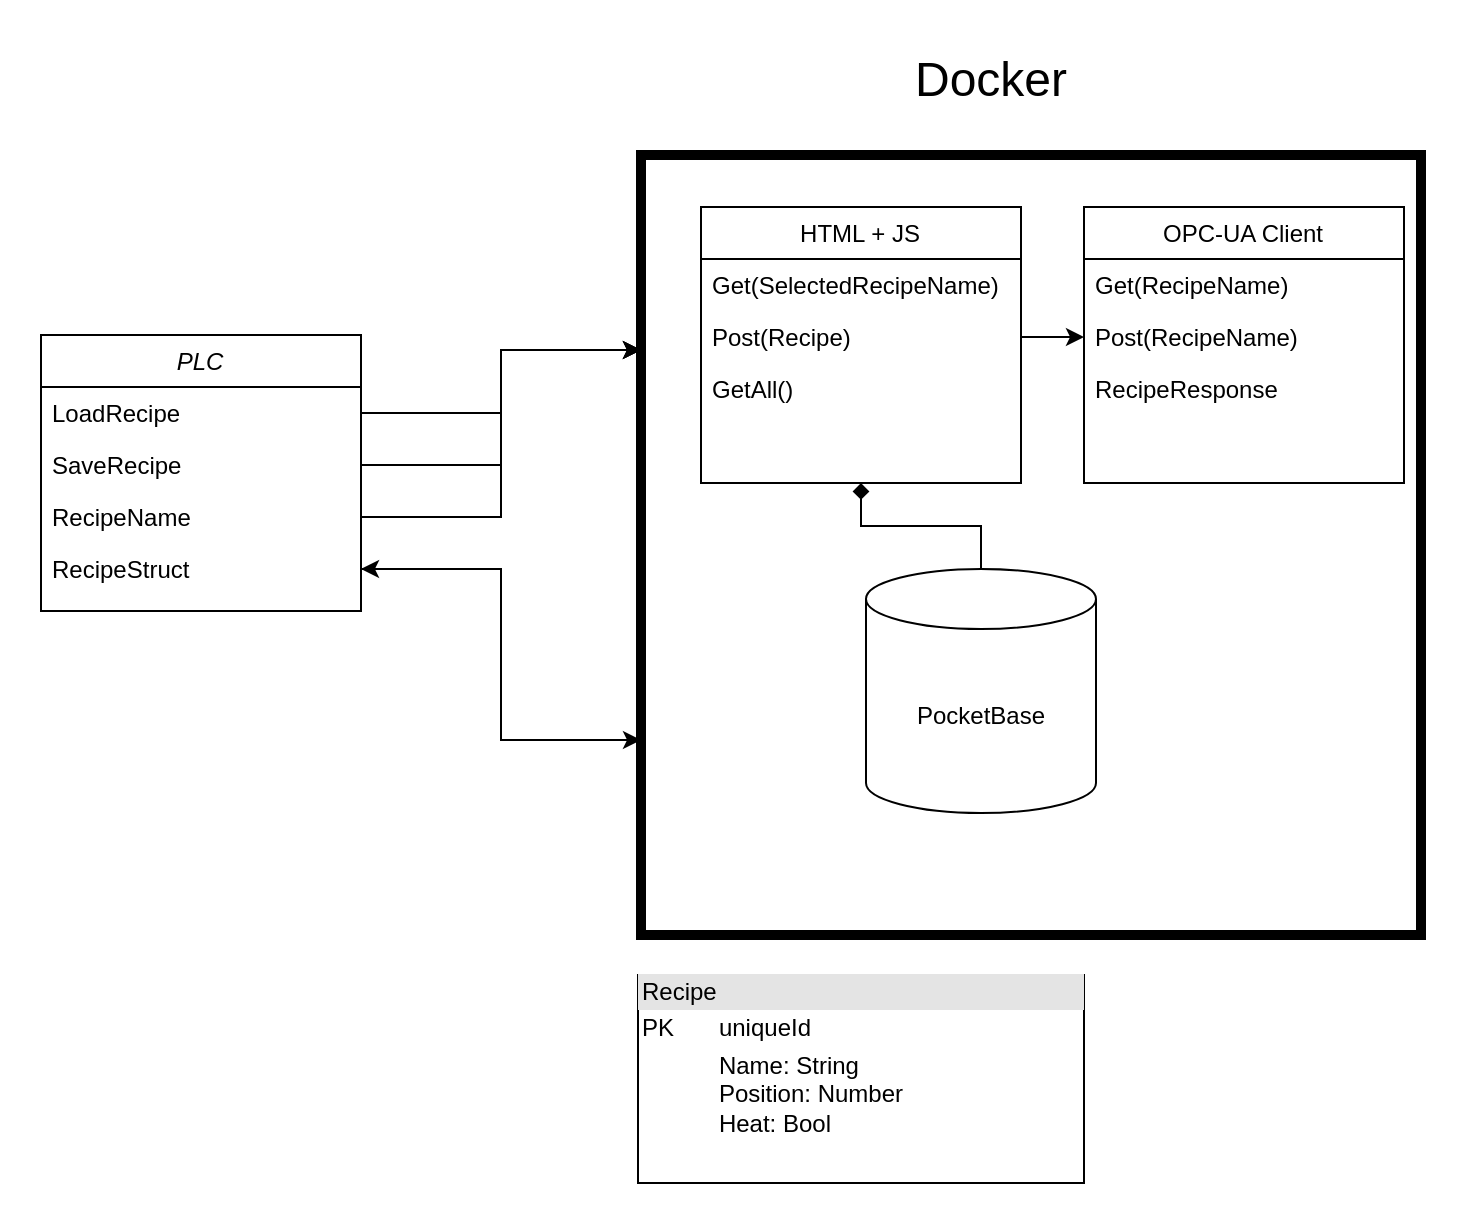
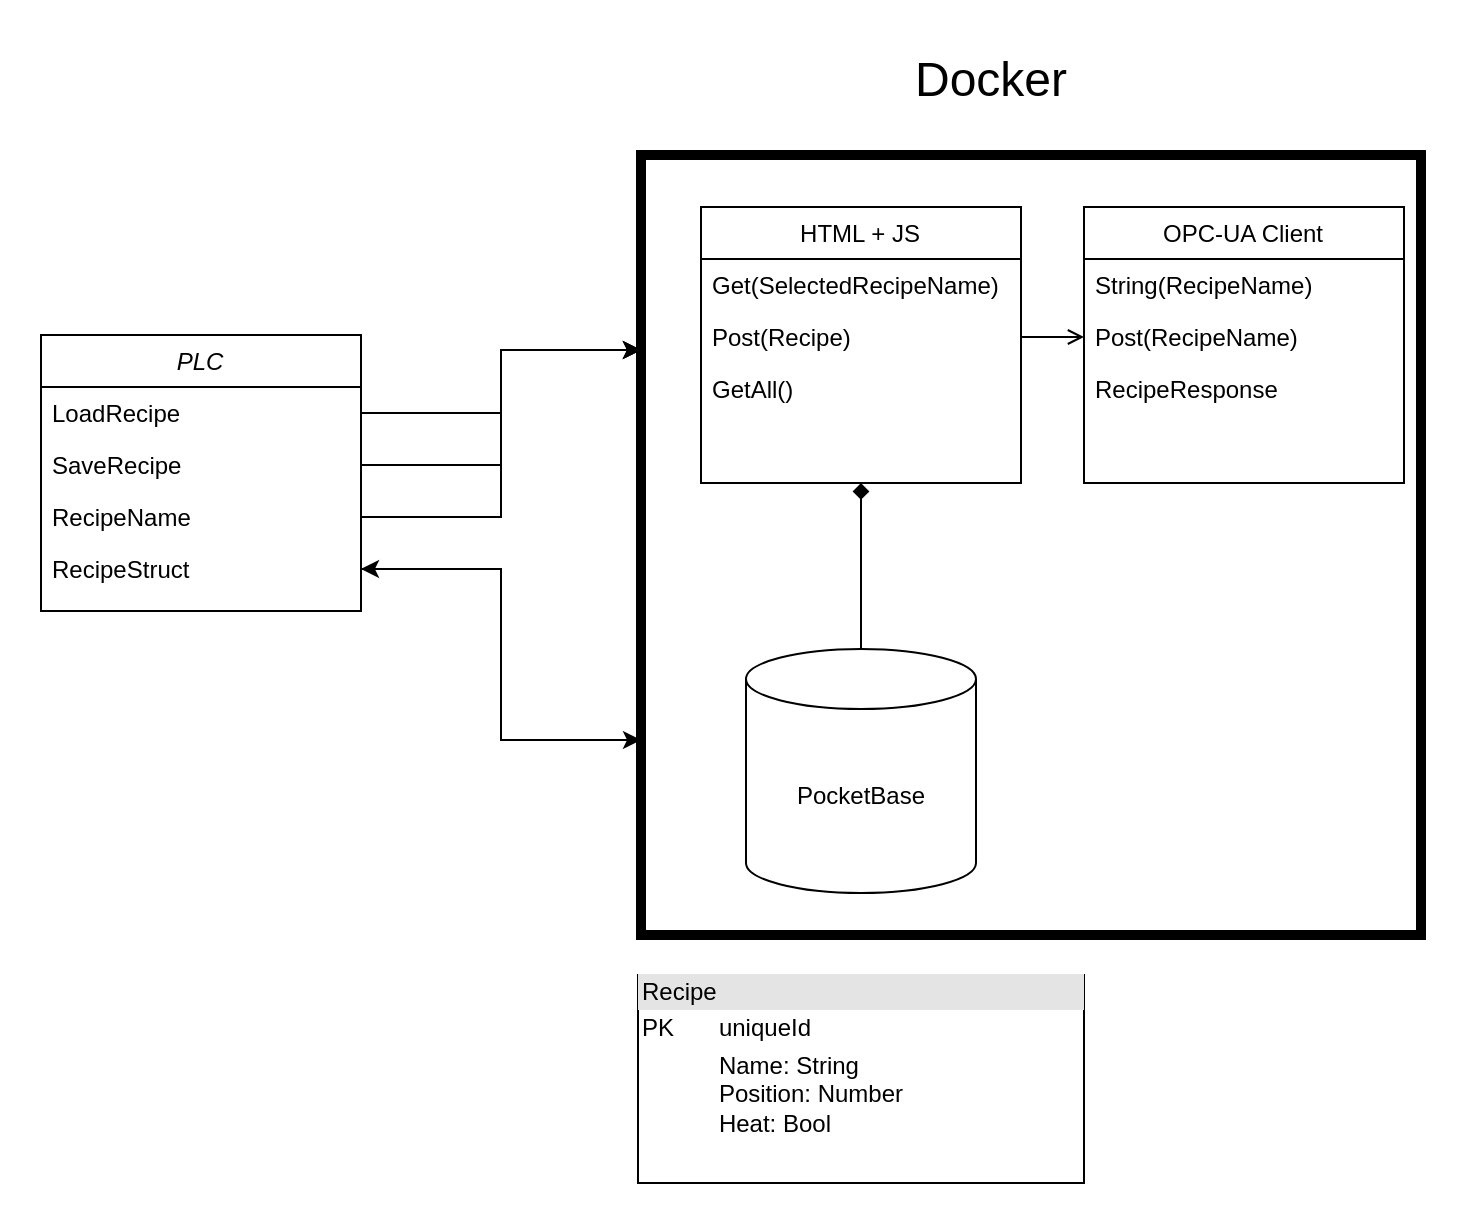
- <mxCell id="10" value="Get(RecipeName)" style="text;align=left;verticalAlign=top;spacingLeft=4;spacingRight=4;overflow=hidden;rotatable=0;points=[[0,0.5],[1,0.5]];portConstraint=eastwest;rounded=0;shadow=0;html=0;" parent="9" vertex="1"><mxGeometry y="26" width="160" height="26" as="geometry" /></mxCell>
+ <mxCell id="10" value="String(RecipeName)" style="text;align=left;verticalAlign=top;spacingLeft=4;spacingRight=4;overflow=hidden;rotatable=0;points=[[0,0.5],[1,0.5]];portConstraint=eastwest;rounded=0;shadow=0;html=0;" parent="9" vertex="1"><mxGeometry y="26" width="160" height="26" as="geometry" /></mxCell>
- <mxCell id="25" style="edgeStyle=orthogonalEdgeStyle;rounded=0;orthogonalLoop=1;jettySize=auto;html=1;entryX=0;entryY=0.5;entryDx=0;entryDy=0;" edge="1" parent="1" source="22" target="11"><mxGeometry relative="1" as="geometry" /></mxCell>
+ <mxCell id="25" style="edgeStyle=orthogonalEdgeStyle;rounded=0;orthogonalLoop=1;jettySize=auto;html=1;entryX=0;entryY=0.5;entryDx=0;entryDy=0;endArrow=open;" edge="1" parent="1" source="22" target="11"><mxGeometry relative="1" as="geometry" /></mxCell>
- <mxCell id="14" value="PocketBase" style="shape=cylinder3;whiteSpace=wrap;html=1;boundedLbl=1;backgroundOutline=1;size=15;" parent="1" vertex="1"><mxGeometry x="432.5" y="284" width="115" height="122" as="geometry" /></mxCell>
+ <mxCell id="14" value="PocketBase" style="shape=cylinder3;whiteSpace=wrap;html=1;boundedLbl=1;backgroundOutline=1;size=15;" parent="1" vertex="1"><mxGeometry x="372.5" y="324" width="115" height="122" as="geometry" /></mxCell>
